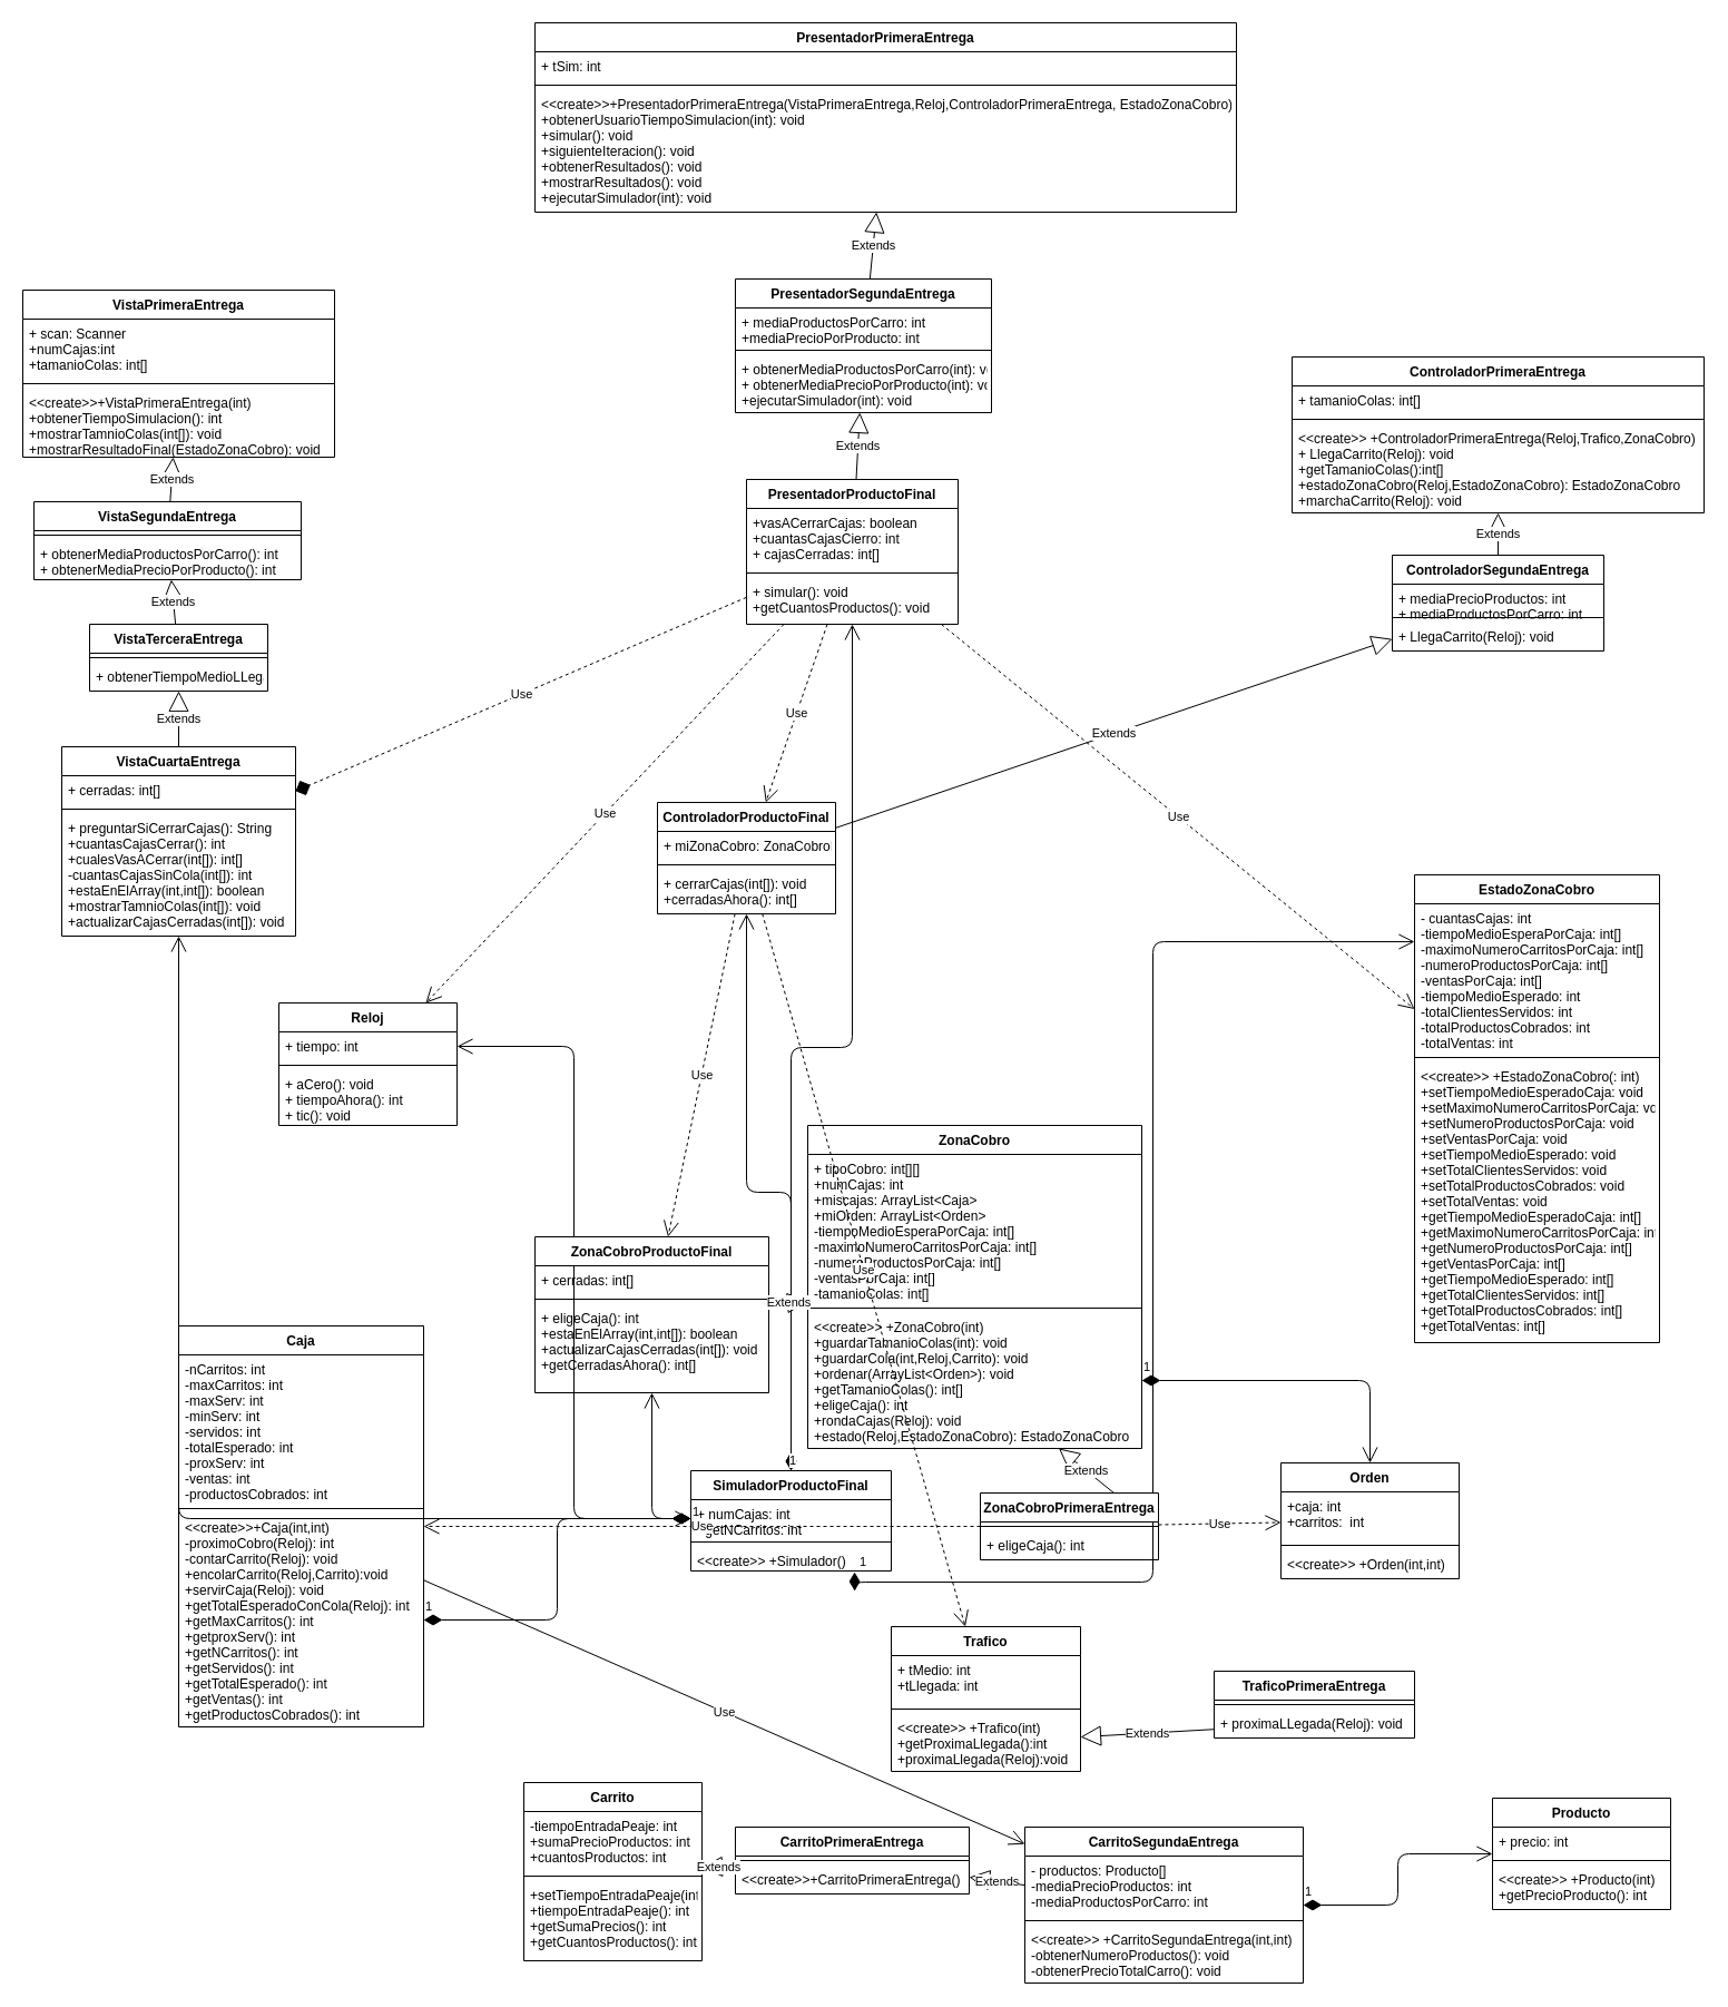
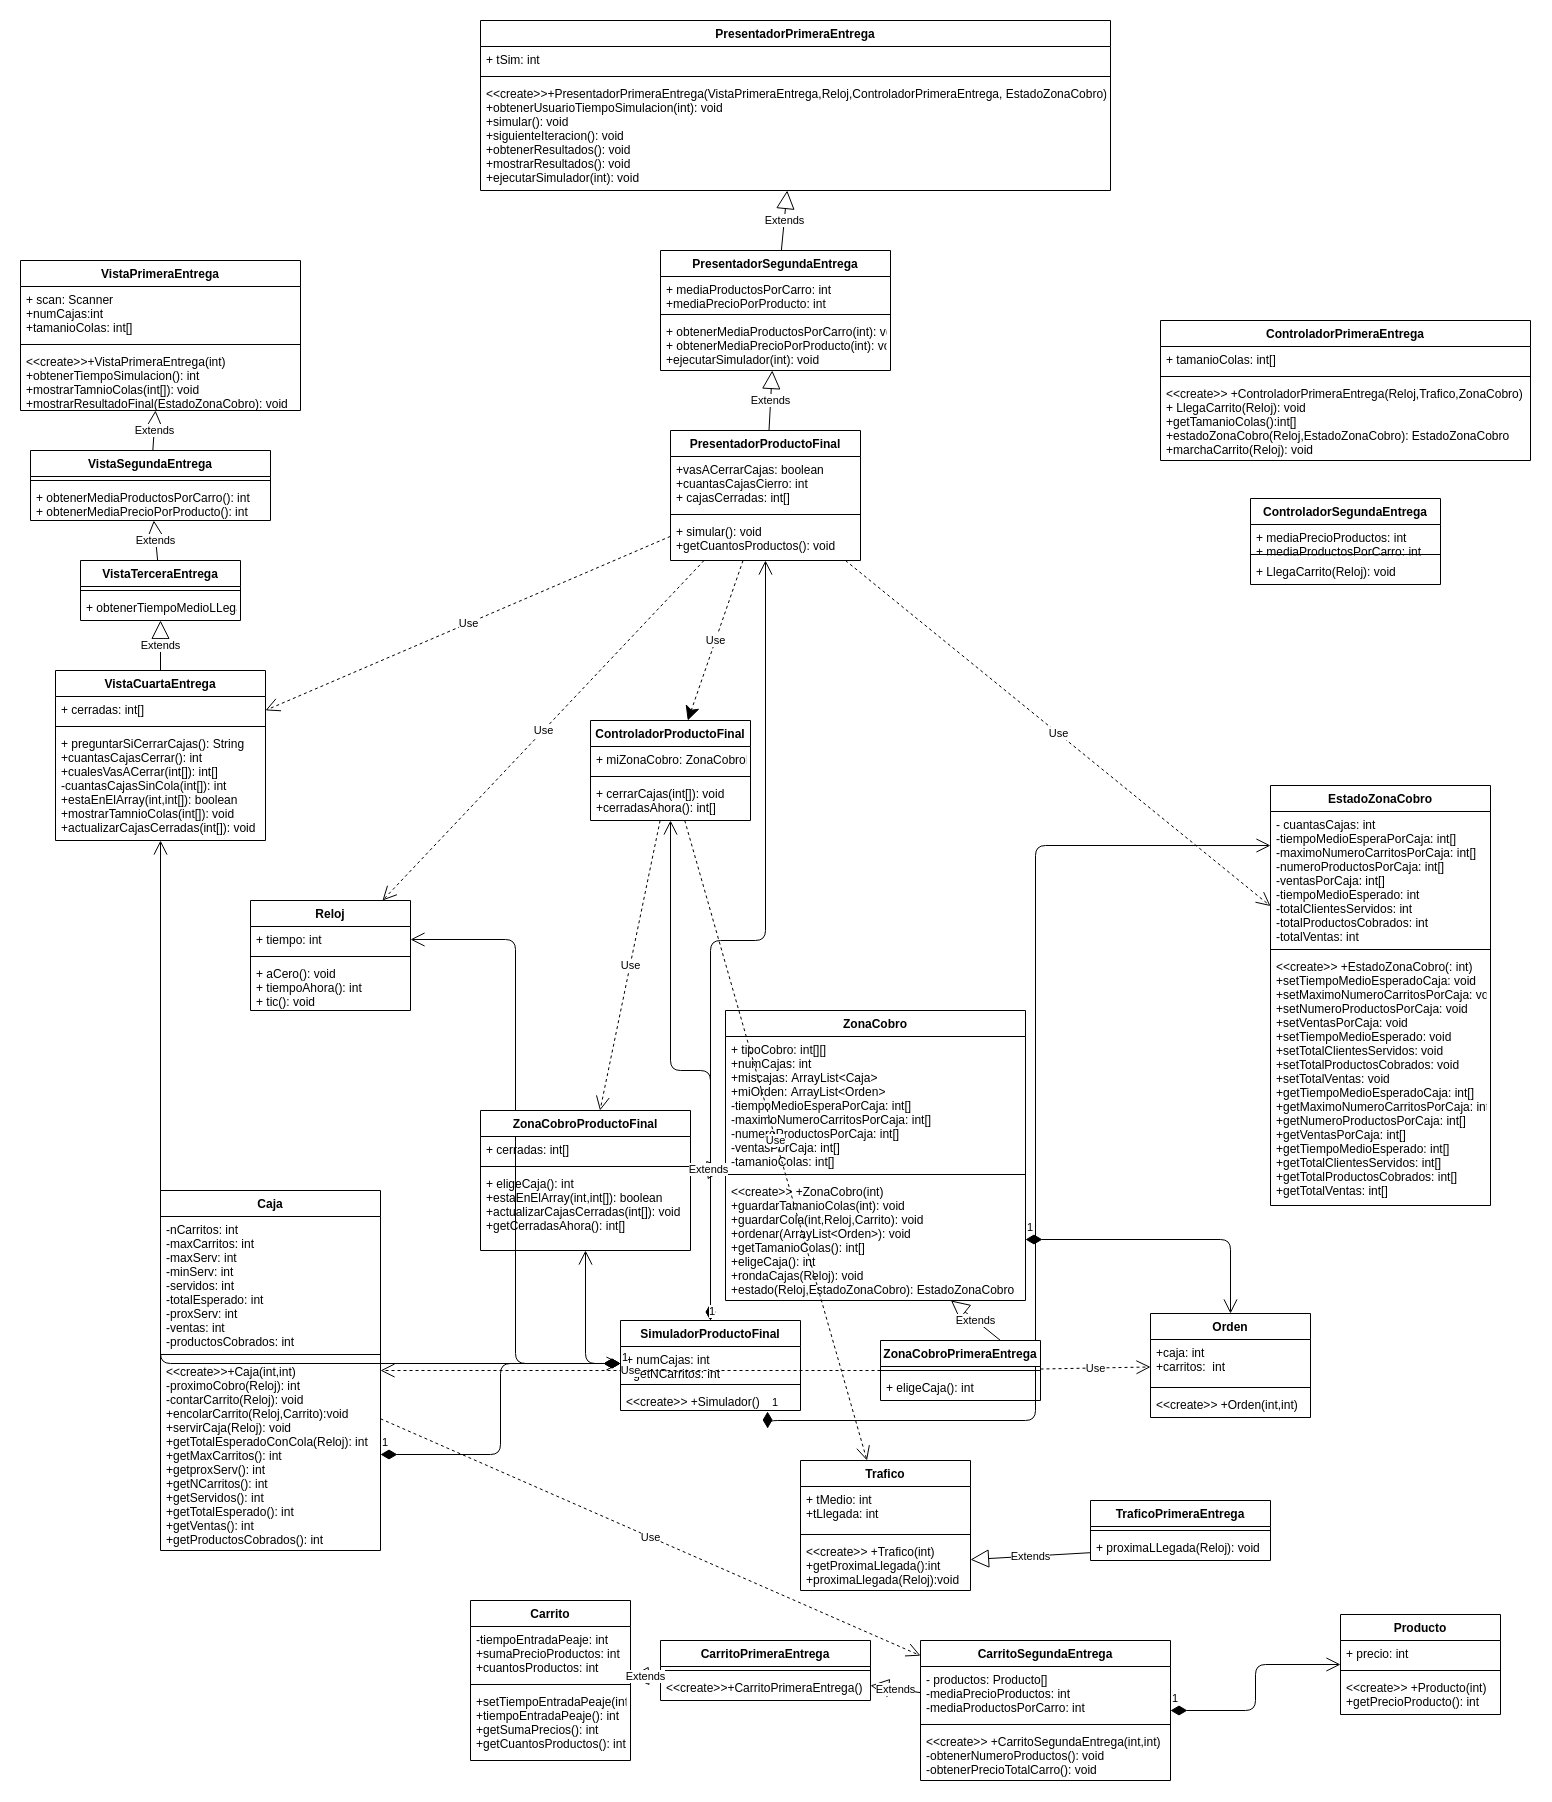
- <mxCell id="95" value="Extends" style="endArrow=block;endSize=16;endFill=0;html=1;" edge="1" parent="1" source="91" target="16"><mxGeometry width="160" relative="1" as="geometry"><mxPoint x="930" y="750" as="sourcePoint" /><mxPoint x="1090" y="750" as="targetPoint" /></mxGeometry></mxCell>
- <mxCell id="118" value="Extends" style="endArrow=block;endSize=16;endFill=0;html=1;" edge="1" parent="1" source="114" target="91"><mxGeometry width="160" relative="1" as="geometry"><mxPoint x="900" y="660" as="sourcePoint" /><mxPoint x="1060" y="660" as="targetPoint" /></mxGeometry></mxCell>
- <mxCell id="34" value="Use" style="endArrow=diamond;endSize=12;dashed=1;html=1;" edge="1" parent="1" source="104" target="109"><mxGeometry width="160" relative="1" as="geometry"><mxPoint x="1000" y="700" as="sourcePoint" /><mxPoint x="1160" y="700" as="targetPoint" /></mxGeometry></mxCell>
+ <mxCell id="34" value="Use" style="endArrow=open;endSize=12;dashed=1;html=1;" edge="1" parent="1" source="104" target="109"><mxGeometry width="160" relative="1" as="geometry"><mxPoint x="1000" y="700" as="sourcePoint" /><mxPoint x="1160" y="700" as="targetPoint" /></mxGeometry></mxCell>
- <mxCell id="33" value="Use" style="endArrow=open;endSize=12;dashed=1;html=1;" edge="1" parent="1" source="104" target="114"><mxGeometry width="160" relative="1" as="geometry"><mxPoint x="1020" y="640" as="sourcePoint" /><mxPoint x="1180" y="640" as="targetPoint" /></mxGeometry></mxCell>
+ <mxCell id="33" value="Use" style="endArrow=classic;endSize=12;dashed=1;html=1;" edge="1" parent="1" source="104" target="114"><mxGeometry width="160" relative="1" as="geometry"><mxPoint x="1020" y="640" as="sourcePoint" /><mxPoint x="1180" y="640" as="targetPoint" /></mxGeometry></mxCell>
- <mxCell id="75" value="Use" style="endArrow=open;endSize=12;dashed=0;html=1;" edge="1" parent="1" source="40" target="76"><mxGeometry width="160" relative="1" as="geometry"><mxPoint x="484" y="1250" as="sourcePoint" /><mxPoint x="644" y="1250" as="targetPoint" /></mxGeometry></mxCell>
+ <mxCell id="75" value="Use" style="endArrow=open;endSize=12;dashed=1;html=1;" edge="1" parent="1" source="40" target="76"><mxGeometry width="160" relative="1" as="geometry"><mxPoint x="484" y="1250" as="sourcePoint" /><mxPoint x="644" y="1250" as="targetPoint" /></mxGeometry></mxCell>
